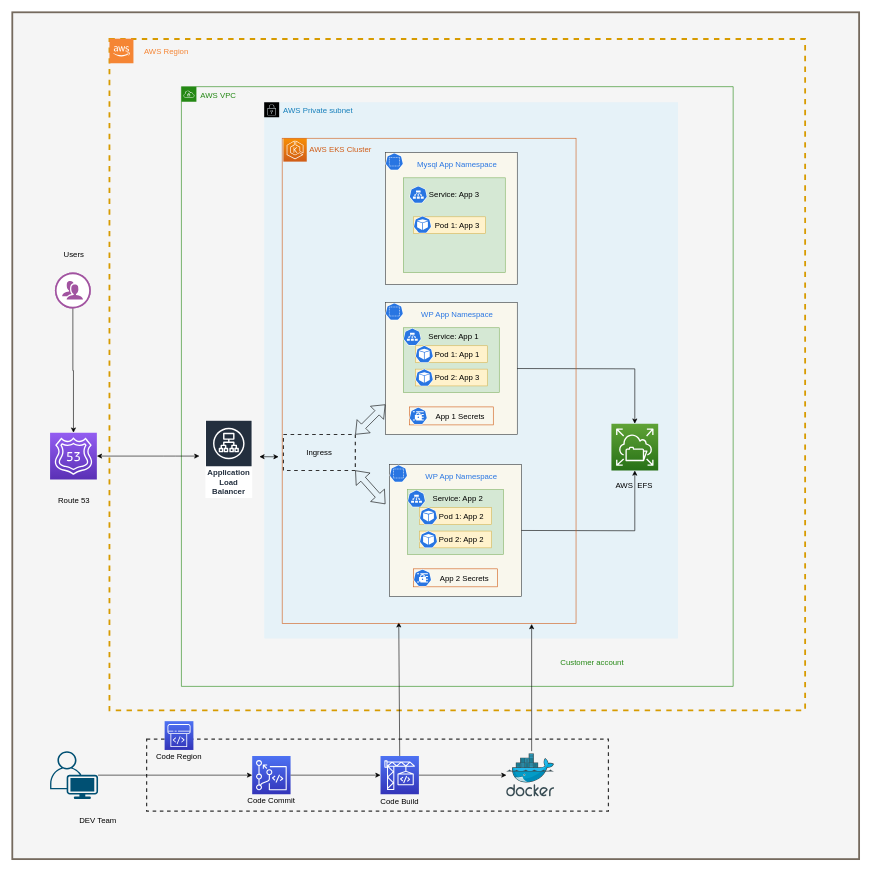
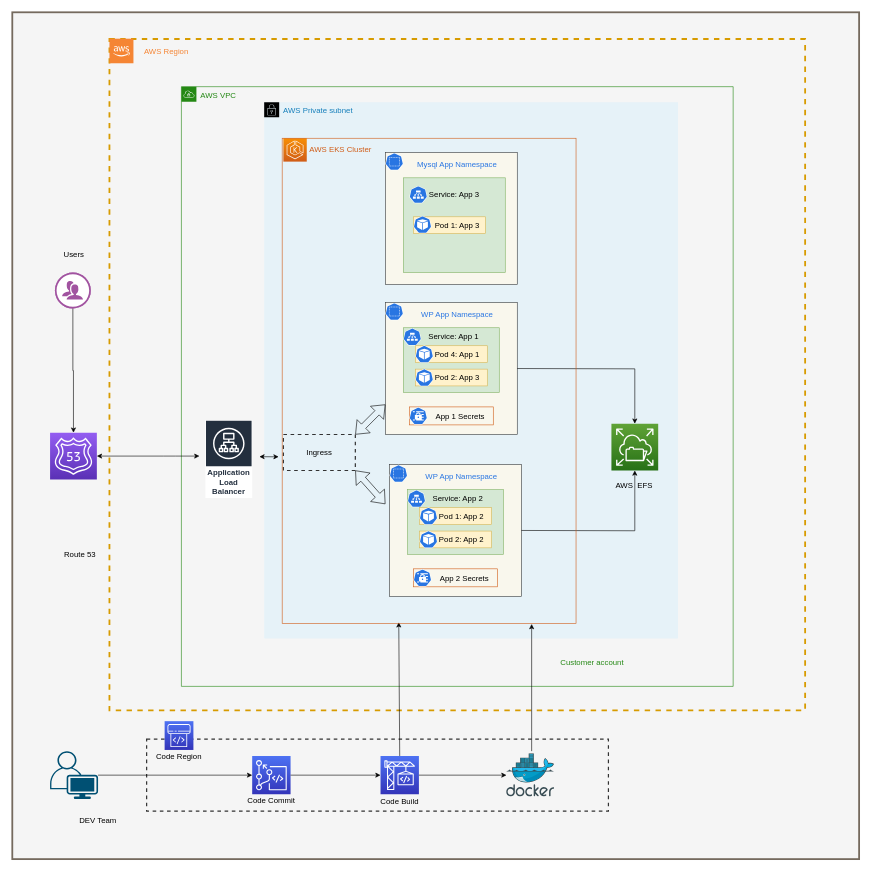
- <mxCell id="48" value="Pod 1: App 1" style="text;html=1;strokeColor=none;fillColor=none;align=center;verticalAlign=middle;whiteSpace=wrap;rounded=0;fontSize=13;" parent="40" vertex="1"><mxGeometry x="80" y="76" width="80" height="20" as="geometry" /></mxCell>
+ <mxCell id="48" value="Pod 4: App 1" style="text;html=1;strokeColor=none;fillColor=none;align=center;verticalAlign=middle;whiteSpace=wrap;rounded=0;fontSize=13;" parent="40" vertex="1"><mxGeometry x="80" y="76" width="80" height="20" as="geometry" /></mxCell>
- <mxCell id="25" value="&lt;font style=&quot;font-size: 13px;&quot;&gt;Route 53&lt;/font&gt;" style="text;html=1;strokeColor=none;fillColor=none;align=center;verticalAlign=middle;whiteSpace=wrap;rounded=0;fontSize=13;" parent="2" vertex="1"><mxGeometry x="63" y="804" width="80" height="20" as="geometry" /></mxCell>
+ <mxCell id="25" value="&lt;font style=&quot;font-size: 13px;&quot;&gt;Route 53&lt;/font&gt;" style="text;html=1;strokeColor=none;fillColor=none;align=center;verticalAlign=middle;whiteSpace=wrap;rounded=0;fontSize=13;" parent="2" vertex="1"><mxGeometry x="73" y="894" width="80" height="20" as="geometry" /></mxCell>
